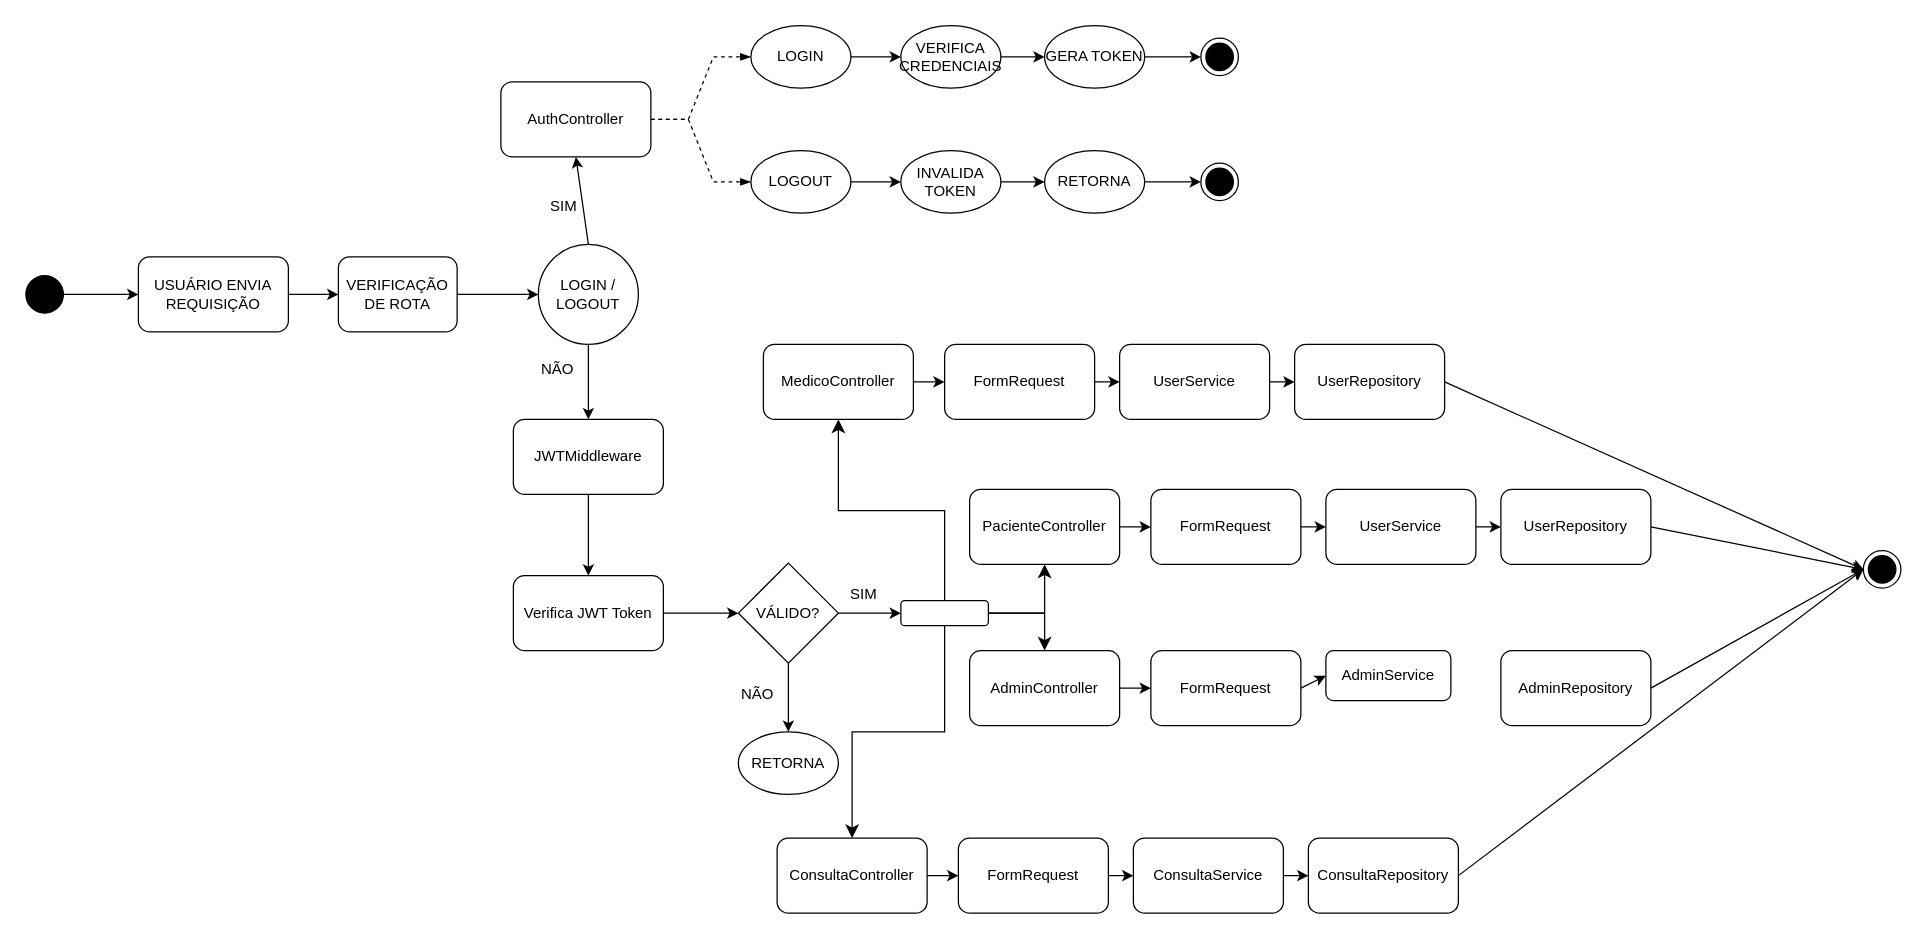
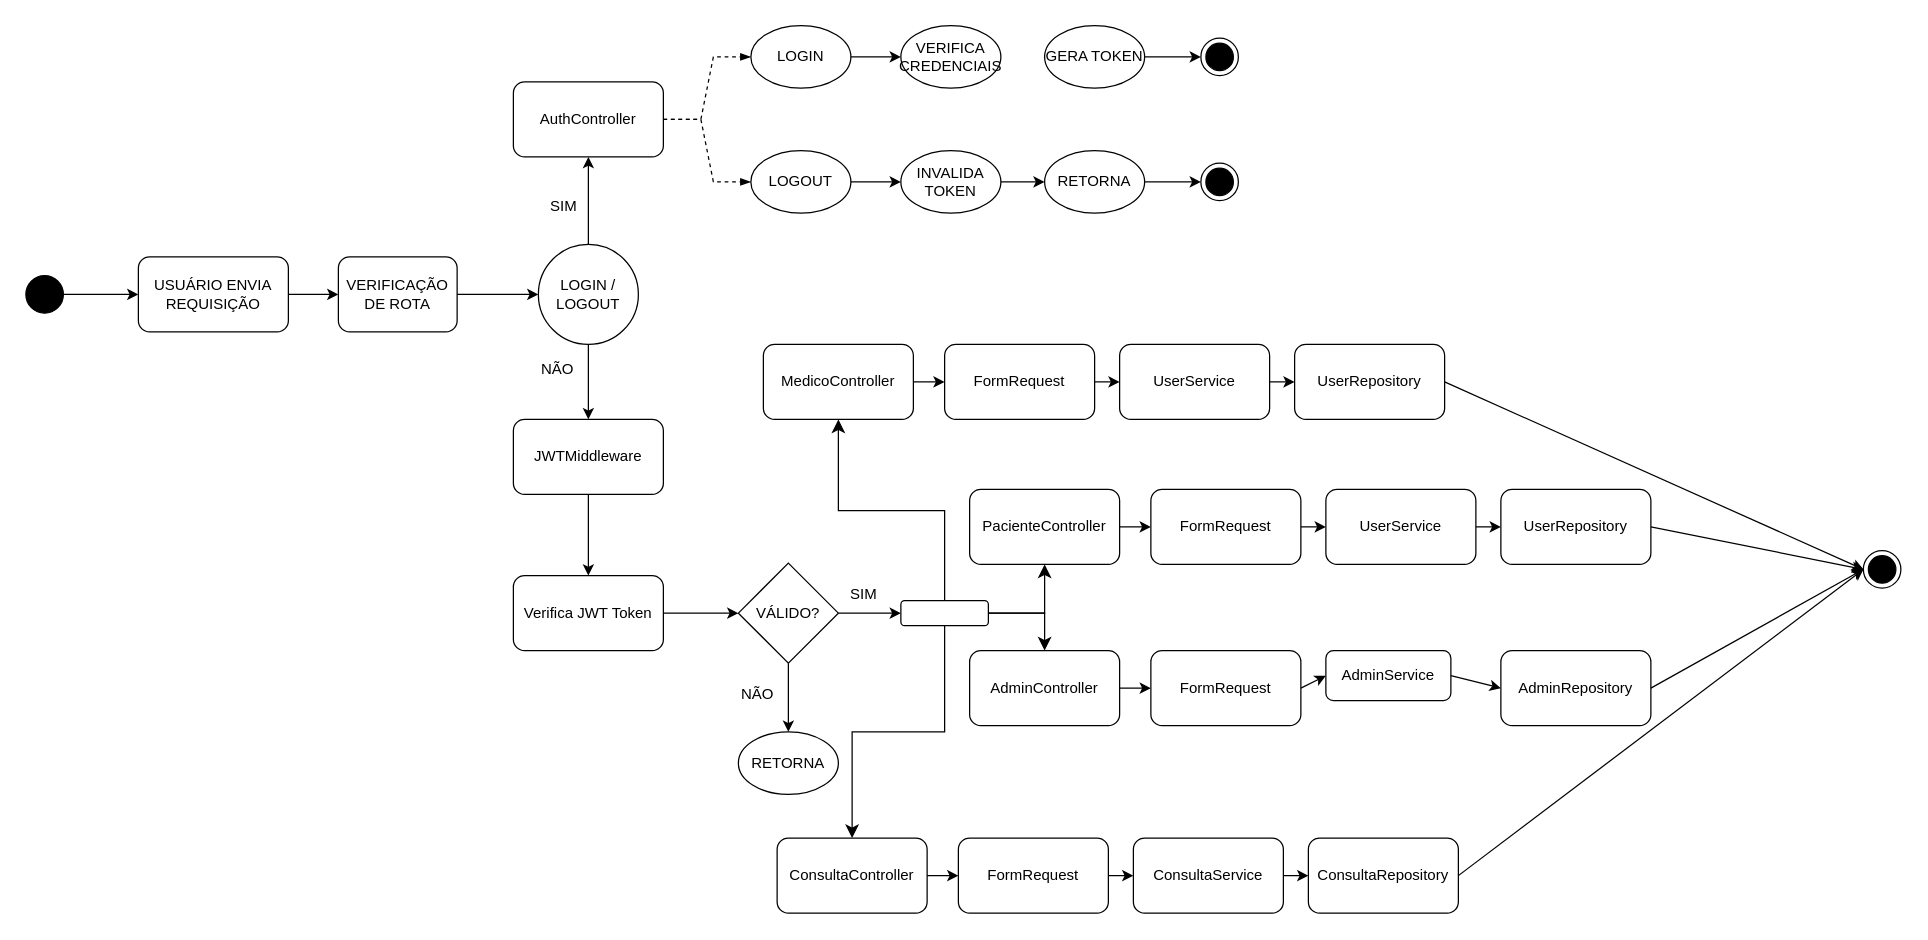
- <mxCell id="25" value="" style="endArrow=classic;html=1;rounded=0;exitX=1;exitY=0.5;exitDx=0;exitDy=0;entryX=0;entryY=0.5;entryDx=0;entryDy=0;" parent="1" source="22" target="24" edge="1"><mxGeometry width="50" height="50" relative="1" as="geometry"><mxPoint x="830" y="53" as="sourcePoint" /><mxPoint x="900" y="53" as="targetPoint" /></mxGeometry></mxCell>
- <mxCell id="7" value="AuthController" style="rounded=1;whiteSpace=wrap;html=1;" parent="1" vertex="1"><mxGeometry x="400" y="65" width="120" height="60" as="geometry" /></mxCell>
+ <mxCell id="7" value="AuthController" style="rounded=1;whiteSpace=wrap;html=1;" parent="1" vertex="1"><mxGeometry x="410" y="65" width="120" height="60" as="geometry" /></mxCell>
+ <mxCell id="74" value="" style="endArrow=classic;html=1;rounded=0;exitX=1;exitY=0.5;exitDx=0;exitDy=0;entryX=0;entryY=0.5;entryDx=0;entryDy=0;" edge="1" parent="1" source="70" target="71"><mxGeometry width="50" height="50" relative="1" as="geometry"><mxPoint x="1280" y="470" as="sourcePoint" /><mxPoint x="1300" y="470" as="targetPoint" /></mxGeometry></mxCell>
